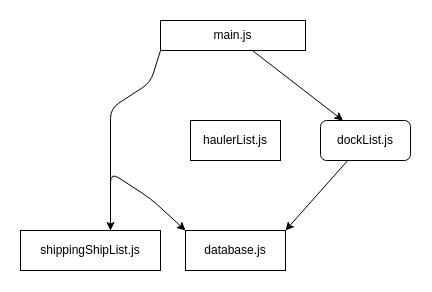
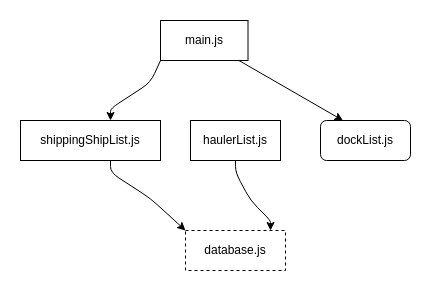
- <mxCell id="5" value="main.js" style="whiteSpace=wrap;html=1;" parent="1" vertex="1"><mxGeometry x="160" y="20" width="145" height="30" as="geometry" /></mxCell>
+ <mxCell id="5" value="main.js" style="whiteSpace=wrap;html=1;" parent="1" vertex="1"><mxGeometry x="160" y="20" width="87.5" height="40" as="geometry" /></mxCell>
+ <mxCell id="10" value="" style="html=1;rounded=1;curved=0;sourcePerimeterSpacing=0;targetPerimeterSpacing=0;startSize=6;endSize=6;noEdgeStyle=1;orthogonal=1;" parent="1" source="6" target="9" edge="1"><mxGeometry relative="1" as="geometry"><Array as="points"><mxPoint x="235" y="172" /><mxPoint x="250" y="200" /><mxPoint x="270" y="220" /></Array></mxGeometry></mxCell>
- <mxCell id="2" style="edgeStyle=none;html=1;entryX=1;entryY=0;entryDx=0;entryDy=0;" parent="1" source="3" target="9" edge="1"><mxGeometry relative="1" as="geometry" /></mxCell>
- <mxCell id="7" value="shippingShipList.js" style="whiteSpace=wrap;html=1;" parent="1" vertex="1"><mxGeometry x="20" y="230" width="140" height="40" as="geometry" /></mxCell>
+ <mxCell id="7" value="shippingShipList.js" style="whiteSpace=wrap;html=1;" parent="1" vertex="1"><mxGeometry x="20" y="120" width="140" height="40" as="geometry" /></mxCell>
- <mxCell id="9" value="database.js" style="whiteSpace=wrap;html=1;" parent="1" vertex="1"><mxGeometry x="185" y="230" width="100" height="40" as="geometry" /></mxCell>
+ <mxCell id="9" value="database.js" style="whiteSpace=wrap;html=1;dashed=1;" parent="1" vertex="1"><mxGeometry x="185" y="230" width="100" height="40" as="geometry" /></mxCell>
